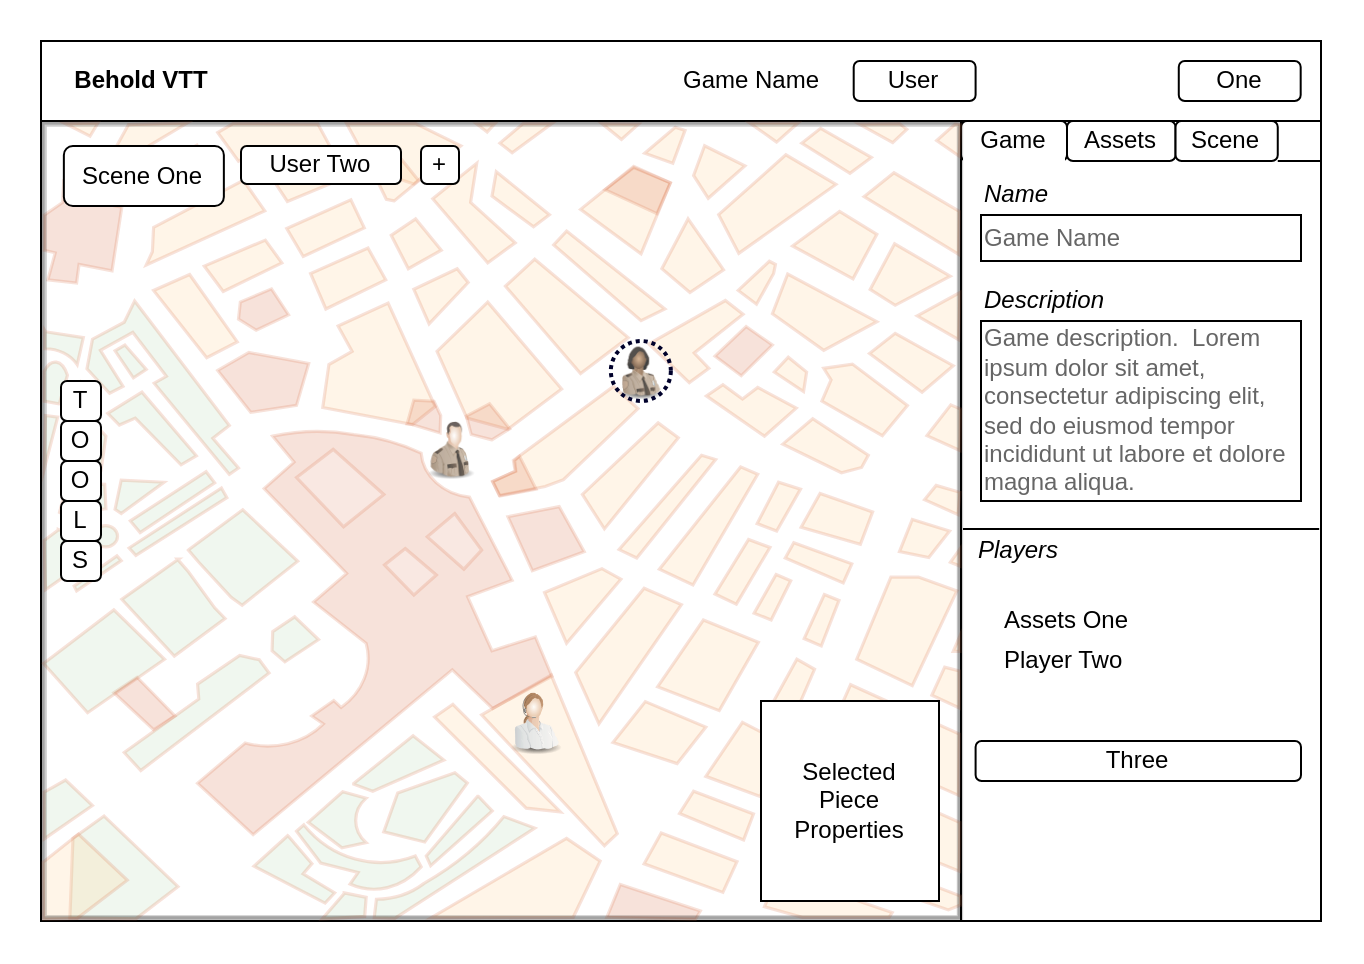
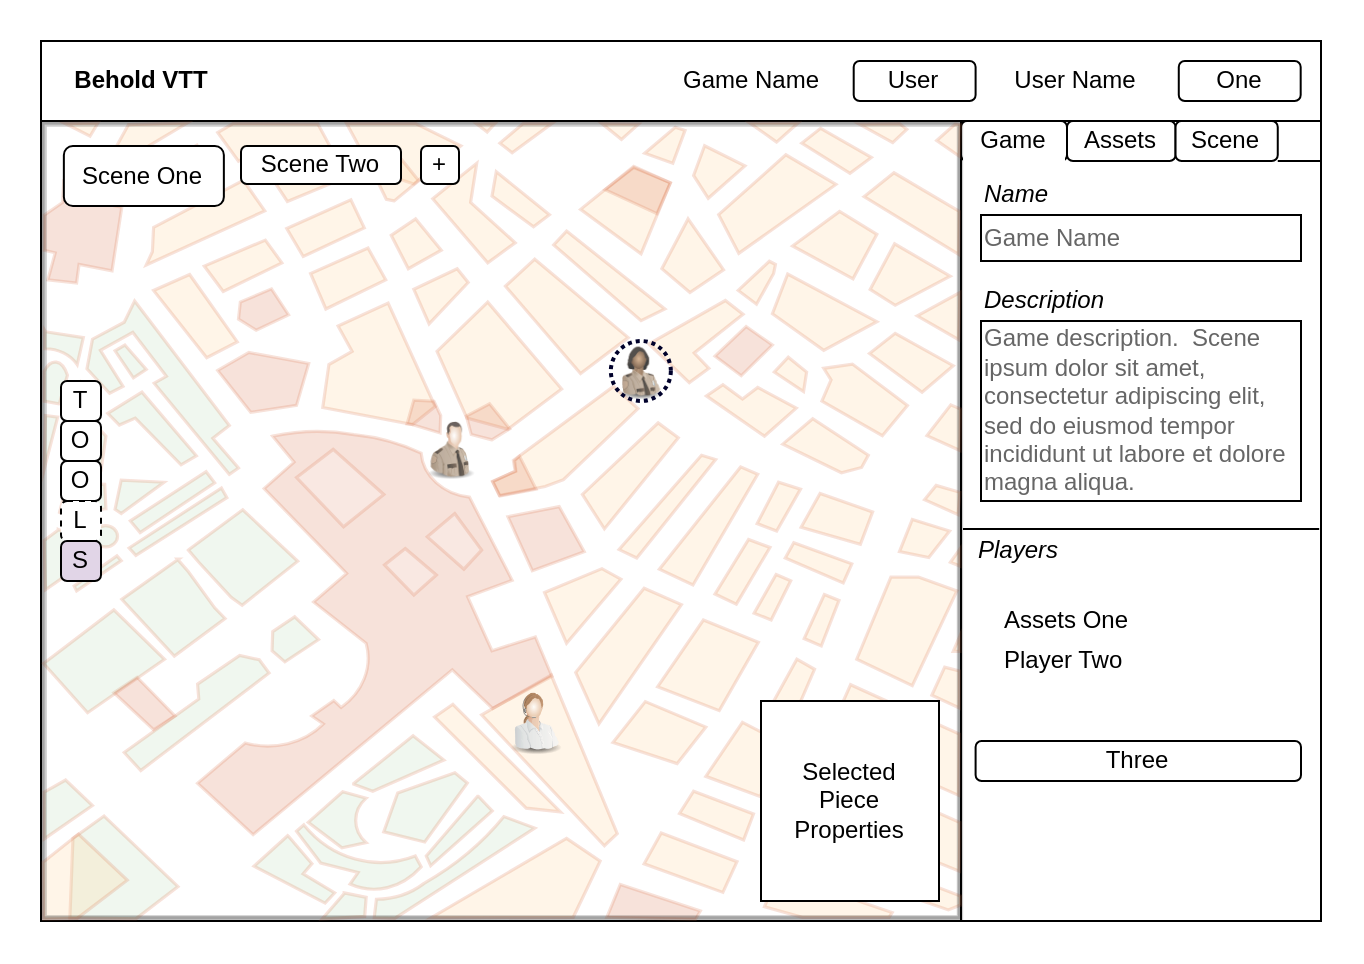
+ <mxCell id="7" value="User Name" style="text;html=1;align=center;verticalAlign=middle;whiteSpace=wrap;rounded=0;" parent="2" vertex="1"><mxGeometry x="477.46" y="5" width="81.27" height="30" as="geometry" /></mxCell>
- <mxCell id="23" value="User Two" style="rounded=1;whiteSpace=wrap;html=1;" vertex="1" parent="2"><mxGeometry x="100" y="52.5" width="80" height="19" as="geometry" /></mxCell>
+ <mxCell id="23" value="Scene Two" style="rounded=1;whiteSpace=wrap;html=1;" vertex="1" parent="2"><mxGeometry x="100" y="52.5" width="80" height="19" as="geometry" /></mxCell>
- <mxCell id="33" value="Game description.&amp;nbsp; Lorem ipsum dolor sit amet, consectetur adipiscing elit, sed do eiusmod tempor incididunt ut labore et dolore magna aliqua." style="rounded=0;whiteSpace=wrap;html=1;align=left;fontColor=#666666;" vertex="1" parent="2"><mxGeometry x="470" y="140" width="160" height="90" as="geometry" /></mxCell>
+ <mxCell id="33" value="Game description.&amp;nbsp; Scene ipsum dolor sit amet, consectetur adipiscing elit, sed do eiusmod tempor incididunt ut labore et dolore magna aliqua." style="rounded=0;whiteSpace=wrap;html=1;align=left;fontColor=#666666;" vertex="1" parent="2"><mxGeometry x="470" y="140" width="160" height="90" as="geometry" /></mxCell>
- <mxCell id="20" value="L" style="rounded=1;whiteSpace=wrap;html=1;" vertex="1" parent="16"><mxGeometry y="60" width="20" height="20" as="geometry" /></mxCell>
+ <mxCell id="20" value="L" style="rounded=1;whiteSpace=wrap;html=1;dashed=1;" vertex="1" parent="16"><mxGeometry y="60" width="20" height="20" as="geometry" /></mxCell>
- <mxCell id="21" value="S" style="rounded=1;whiteSpace=wrap;html=1;" vertex="1" parent="16"><mxGeometry y="80" width="20" height="20" as="geometry" /></mxCell>
+ <mxCell id="21" value="S" style="rounded=1;whiteSpace=wrap;html=1;fillColor=#e1d5e7;" vertex="1" parent="16"><mxGeometry y="80" width="20" height="20" as="geometry" /></mxCell>
